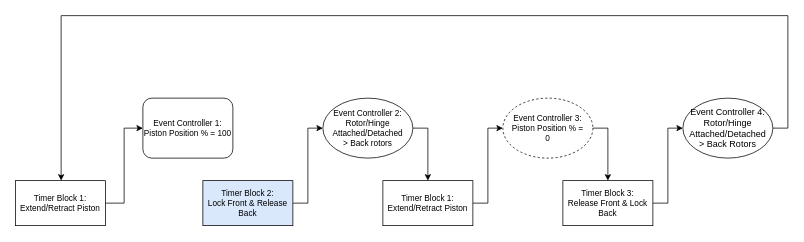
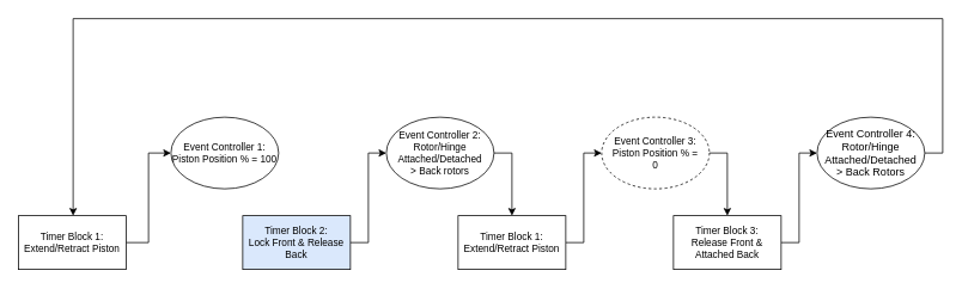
- <mxCell id="4" value="Event Controller 1:&lt;br style=&quot;font-size: 11px;&quot;&gt;Piston Position % = 100" style="whiteSpace=wrap;html=1;fontSize=11;rounded=1;" vertex="1" parent="1"><mxGeometry x="190" y="130" width="120" height="80" as="geometry" /></mxCell>
+ <mxCell id="4" value="Event Controller 1:&lt;br style=&quot;font-size: 11px;&quot;&gt;Piston Position % = 100" style="ellipse;whiteSpace=wrap;html=1;fontSize=11;" vertex="1" parent="1"><mxGeometry x="190" y="130" width="120" height="80" as="geometry" /></mxCell>
- <mxCell id="14" value="Timer Block 3:&lt;br style=&quot;font-size: 11px;&quot;&gt;Release Front &amp;amp; Lock Back" style="rounded=0;whiteSpace=wrap;html=1;fontSize=11;" vertex="1" parent="1"><mxGeometry x="750" y="240" width="120" height="60" as="geometry" /></mxCell>
+ <mxCell id="14" value="Timer Block 3:&lt;br style=&quot;font-size: 11px;&quot;&gt;Release Front &amp;amp; Attached Back" style="rounded=0;whiteSpace=wrap;html=1;fontSize=11;" vertex="1" parent="1"><mxGeometry x="750" y="240" width="120" height="60" as="geometry" /></mxCell>
